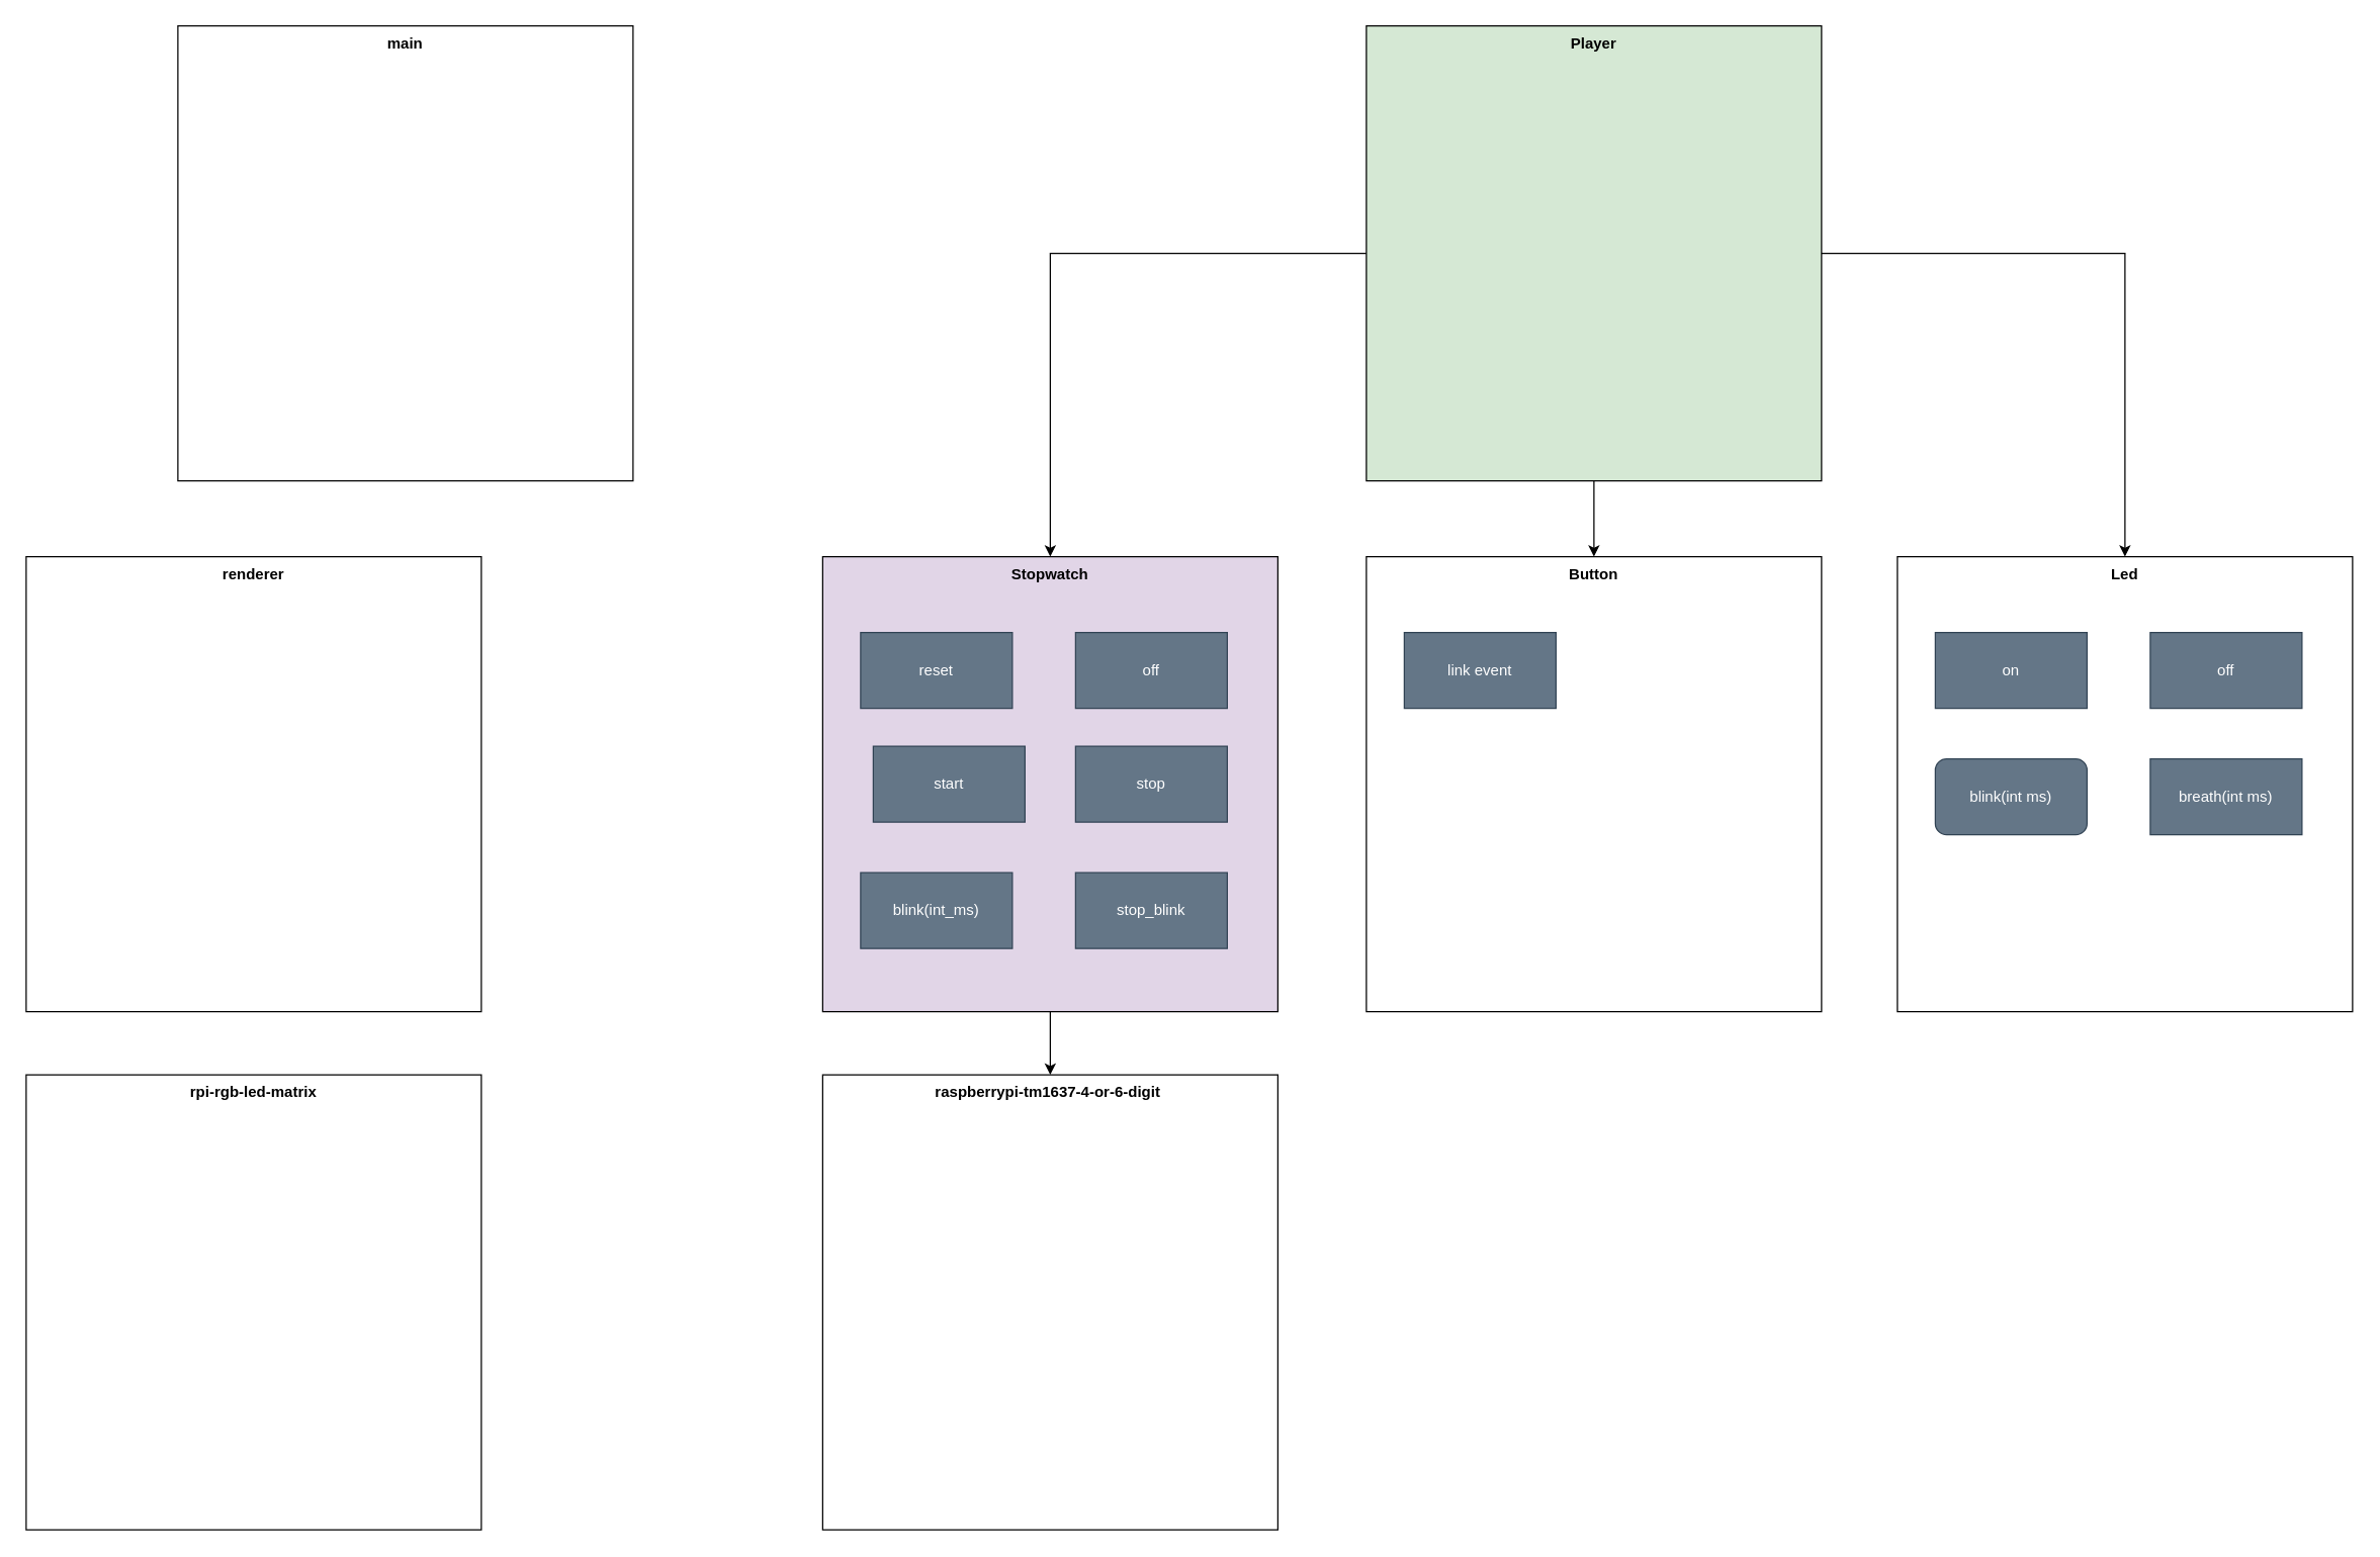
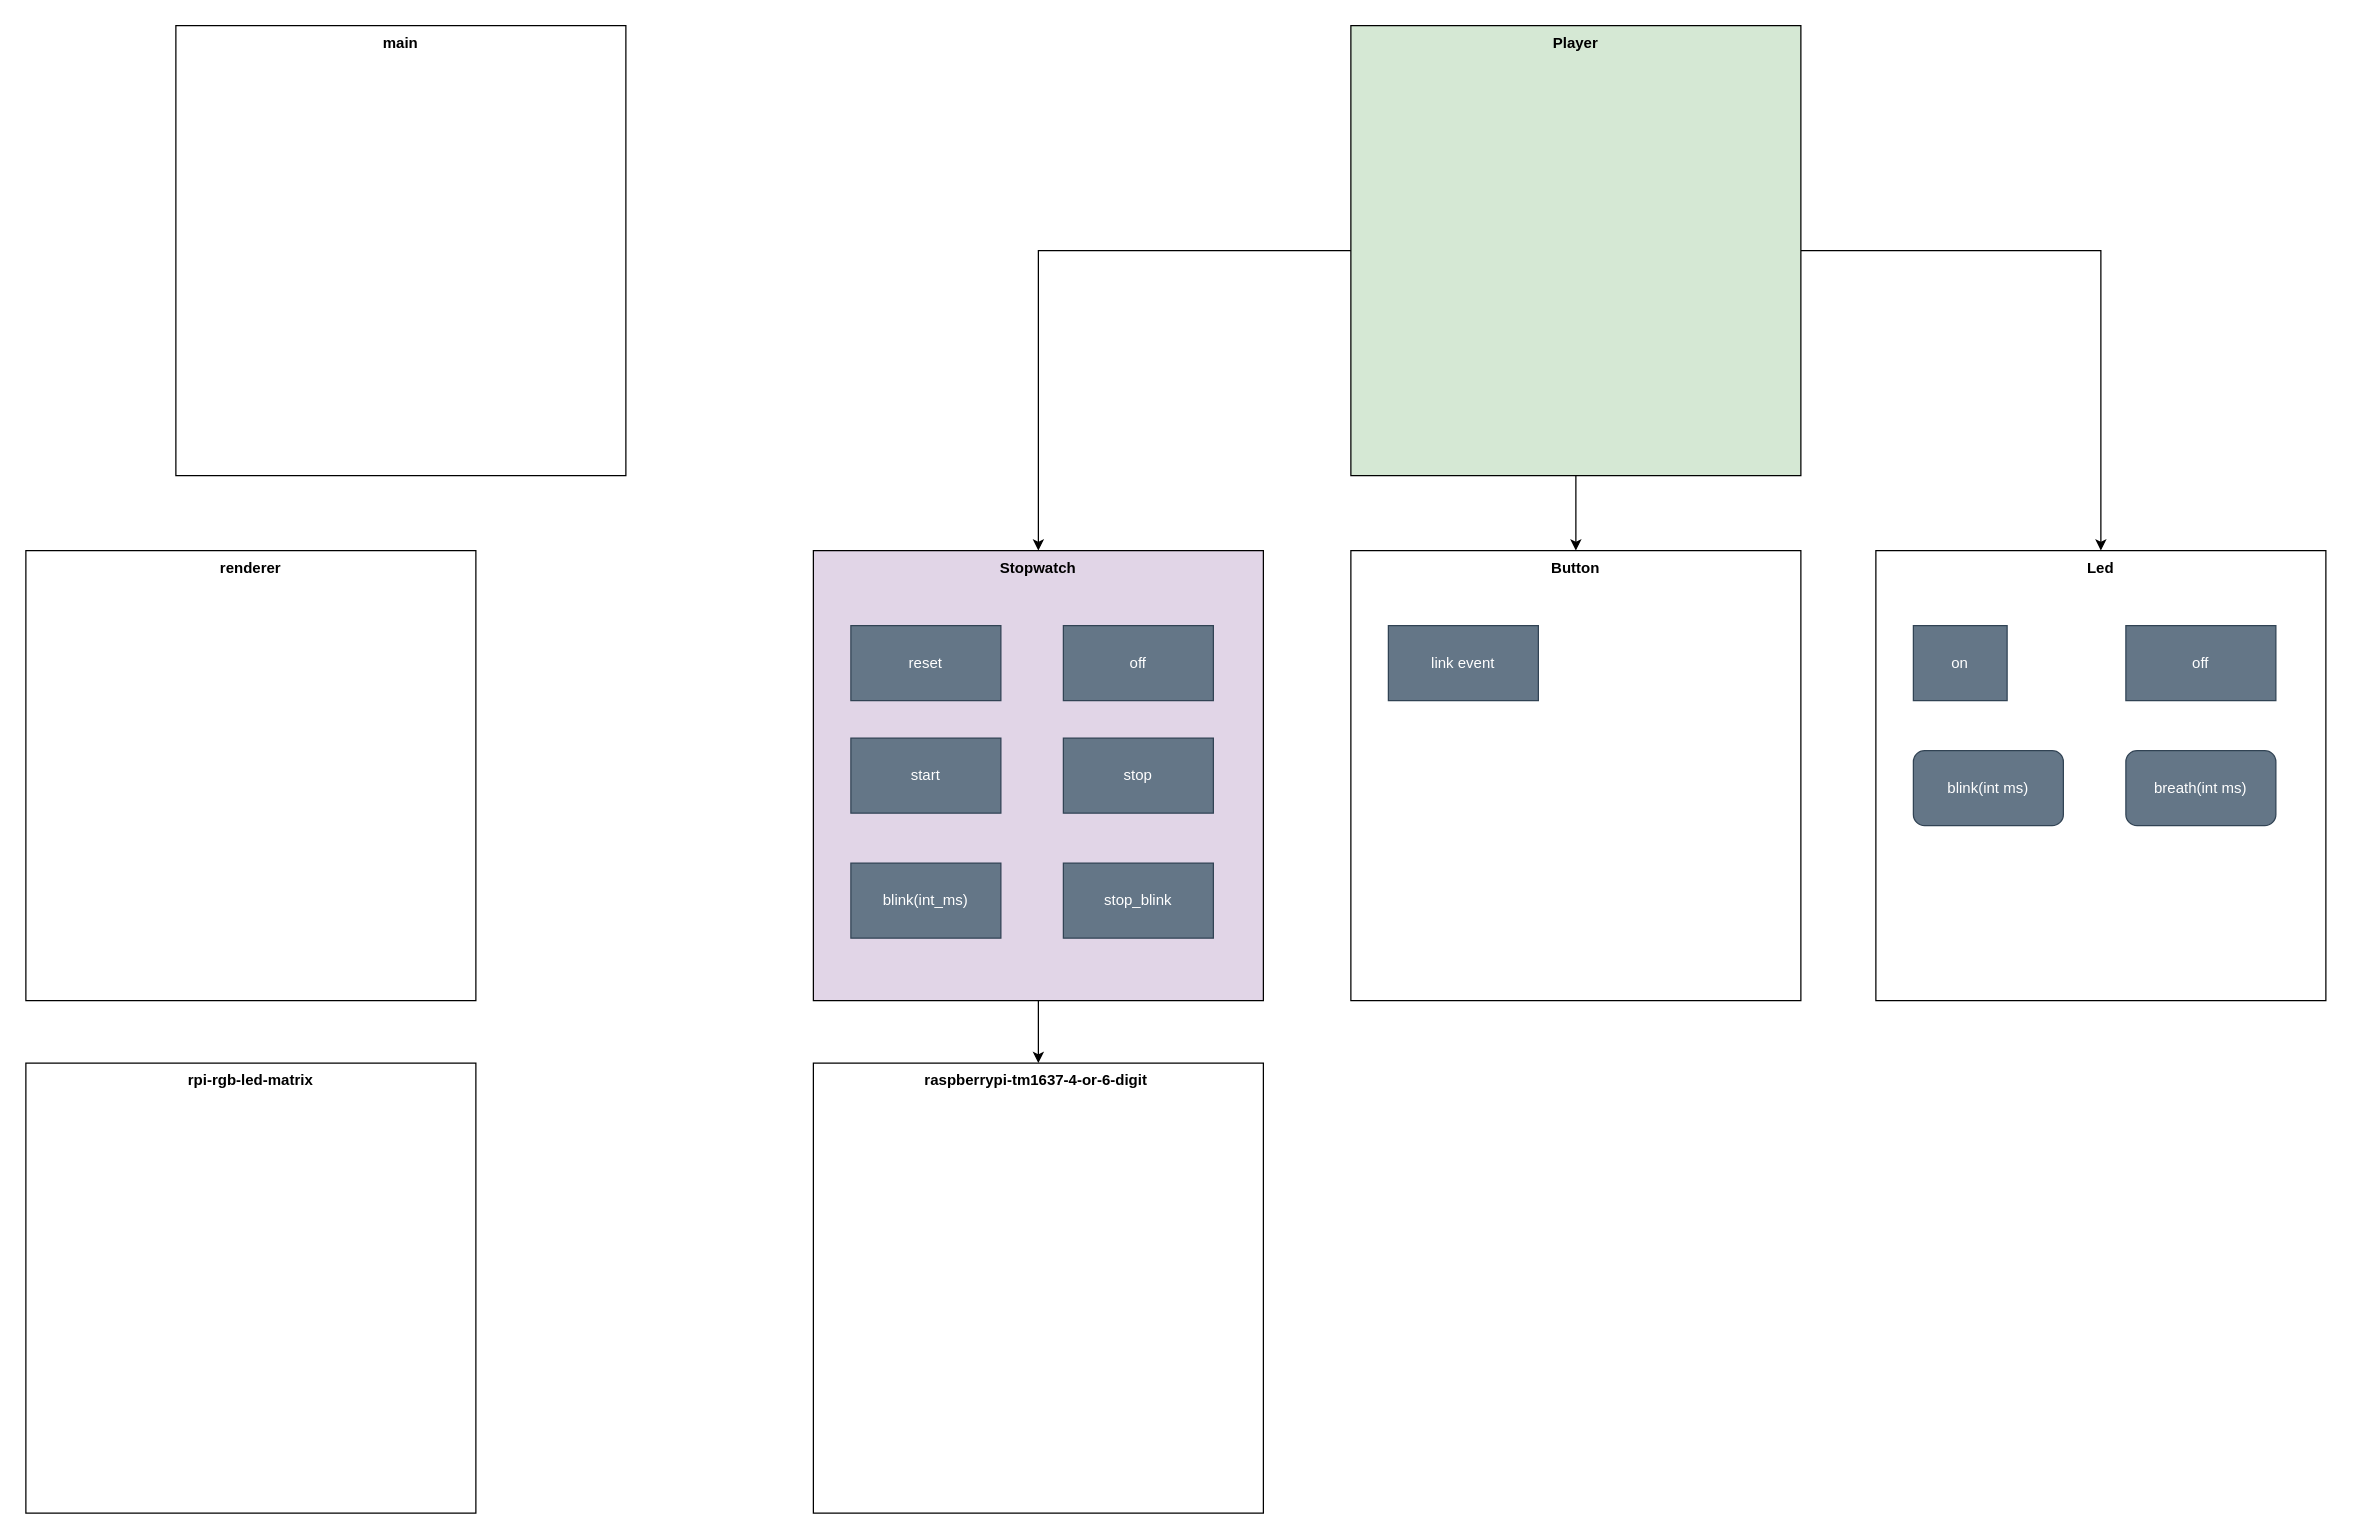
- <mxCell id="9" value="on" style="rounded=0;whiteSpace=wrap;html=1;fillColor=#647687;strokeColor=#314354;fontColor=#ffffff;" vertex="1" parent="1"><mxGeometry x="1530" y="500" width="120" height="60" as="geometry" /></mxCell>
+ <mxCell id="9" value="on" style="rounded=0;whiteSpace=wrap;html=1;fillColor=#647687;strokeColor=#314354;fontColor=#ffffff;" vertex="1" parent="1"><mxGeometry x="1530" y="500" width="75" height="60" as="geometry" /></mxCell>
- <mxCell id="17" value="start" style="rounded=0;whiteSpace=wrap;html=1;fillColor=#647687;fontColor=#ffffff;strokeColor=#314354;" vertex="1" parent="1"><mxGeometry x="690" y="590" width="120" height="60" as="geometry" /></mxCell>
+ <mxCell id="17" value="start" style="rounded=0;whiteSpace=wrap;html=1;fillColor=#647687;fontColor=#ffffff;strokeColor=#314354;" vertex="1" parent="1"><mxGeometry x="680" y="590" width="120" height="60" as="geometry" /></mxCell>
- <mxCell id="12" value="breath(int ms)" style="rounded=0;whiteSpace=wrap;html=1;fillColor=#647687;strokeColor=#314354;fontColor=#ffffff;" vertex="1" parent="1"><mxGeometry x="1700" y="600" width="120" height="60" as="geometry" /></mxCell>
+ <mxCell id="12" value="breath(int ms)" style="whiteSpace=wrap;html=1;fillColor=#647687;strokeColor=#314354;fontColor=#ffffff;rounded=1;" vertex="1" parent="1"><mxGeometry x="1700" y="600" width="120" height="60" as="geometry" /></mxCell>
